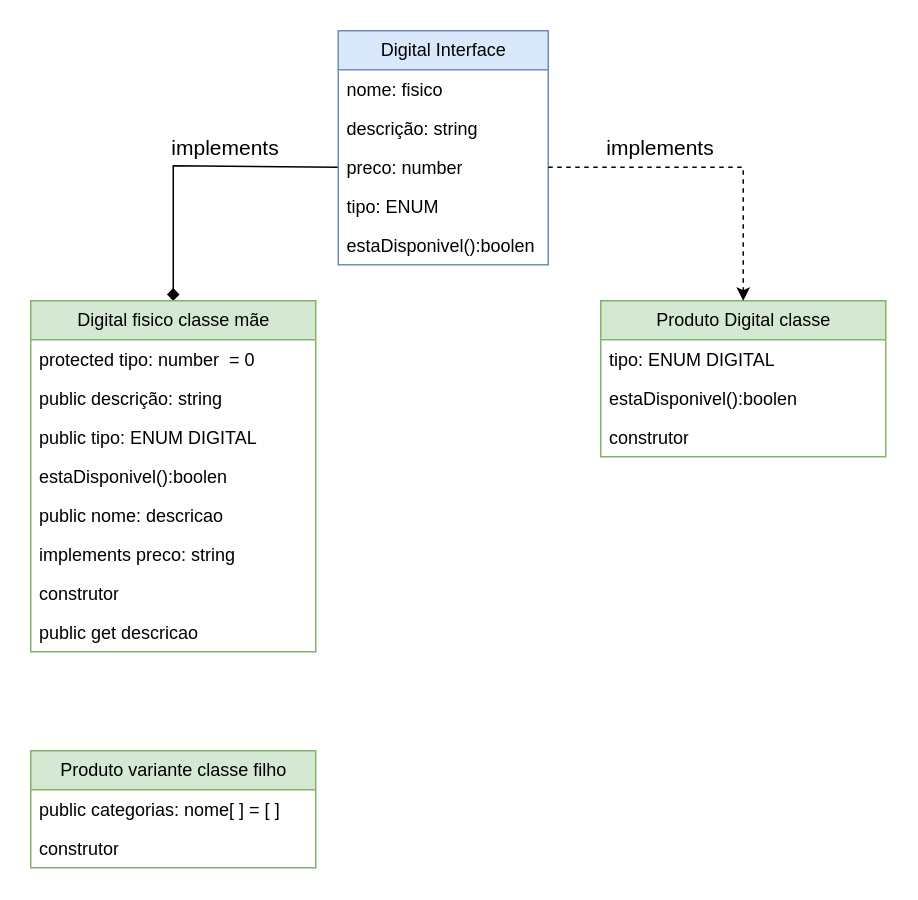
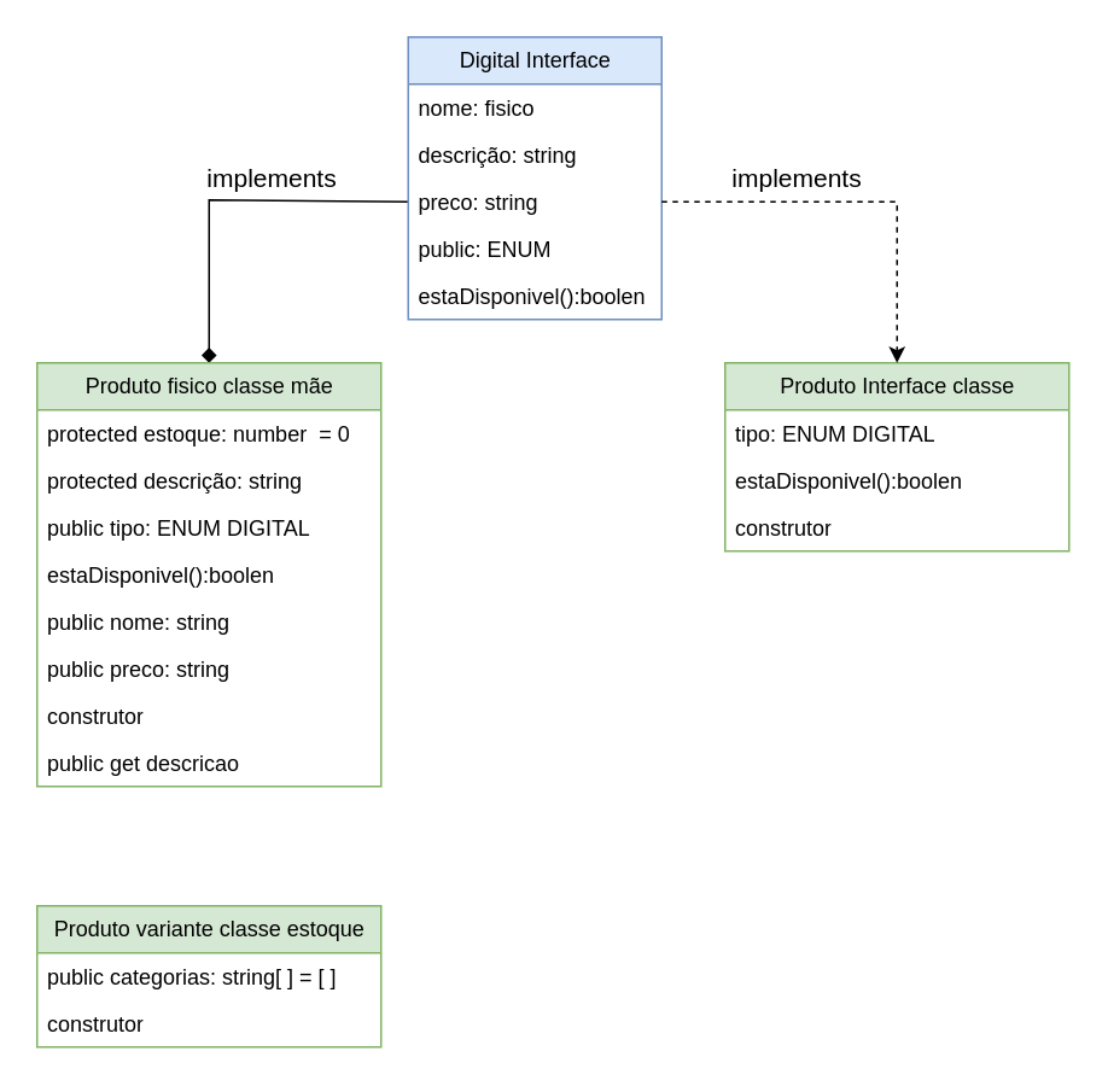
- <mxCell id="6" value="preco: number" style="text;strokeColor=none;fillColor=none;align=left;verticalAlign=top;spacingLeft=4;spacingRight=4;overflow=hidden;rotatable=0;points=[[0,0.5],[1,0.5]];portConstraint=eastwest;whiteSpace=wrap;html=1;" vertex="1" parent="3"><mxGeometry y="78" width="140" height="26" as="geometry" /></mxCell>
+ <mxCell id="6" value="preco: string" style="text;strokeColor=none;fillColor=none;align=left;verticalAlign=top;spacingLeft=4;spacingRight=4;overflow=hidden;rotatable=0;points=[[0,0.5],[1,0.5]];portConstraint=eastwest;whiteSpace=wrap;html=1;" vertex="1" parent="3"><mxGeometry y="78" width="140" height="26" as="geometry" /></mxCell>
- <mxCell id="7" value="tipo: ENUM" style="text;strokeColor=none;fillColor=none;align=left;verticalAlign=top;spacingLeft=4;spacingRight=4;overflow=hidden;rotatable=0;points=[[0,0.5],[1,0.5]];portConstraint=eastwest;whiteSpace=wrap;html=1;" vertex="1" parent="3"><mxGeometry y="104" width="140" height="26" as="geometry" /></mxCell>
+ <mxCell id="7" value="public: ENUM" style="text;strokeColor=none;fillColor=none;align=left;verticalAlign=top;spacingLeft=4;spacingRight=4;overflow=hidden;rotatable=0;points=[[0,0.5],[1,0.5]];portConstraint=eastwest;whiteSpace=wrap;html=1;" vertex="1" parent="3"><mxGeometry y="104" width="140" height="26" as="geometry" /></mxCell>
- <mxCell id="9" value="Digital fisico classe mãe" style="swimlane;fontStyle=0;childLayout=stackLayout;horizontal=1;startSize=26;fillColor=#d5e8d4;horizontalStack=0;resizeParent=1;resizeParentMax=0;resizeLast=0;collapsible=1;marginBottom=0;html=1;strokeColor=#82b366;" vertex="1" parent="1"><mxGeometry x="20" y="200" width="190" height="234" as="geometry"><mxRectangle x="350" y="190" width="60" height="30" as="alternateBounds" /></mxGeometry></mxCell>
+ <mxCell id="9" value="Produto fisico classe mãe" style="swimlane;fontStyle=0;childLayout=stackLayout;horizontal=1;startSize=26;fillColor=#d5e8d4;horizontalStack=0;resizeParent=1;resizeParentMax=0;resizeLast=0;collapsible=1;marginBottom=0;html=1;strokeColor=#82b366;" vertex="1" parent="1"><mxGeometry x="20" y="200" width="190" height="234" as="geometry"><mxRectangle x="350" y="190" width="60" height="30" as="alternateBounds" /></mxGeometry></mxCell>
- <mxCell id="19" value="Produto Digital classe" style="swimlane;fontStyle=0;childLayout=stackLayout;horizontal=1;startSize=26;fillColor=#d5e8d4;horizontalStack=0;resizeParent=1;resizeParentMax=0;resizeLast=0;collapsible=1;marginBottom=0;html=1;strokeColor=#82b366;" vertex="1" parent="1"><mxGeometry x="400" y="200" width="190" height="104" as="geometry"><mxRectangle x="350" y="190" width="60" height="30" as="alternateBounds" /></mxGeometry></mxCell>
+ <mxCell id="19" value="Produto Interface classe" style="swimlane;fontStyle=0;childLayout=stackLayout;horizontal=1;startSize=26;fillColor=#d5e8d4;horizontalStack=0;resizeParent=1;resizeParentMax=0;resizeLast=0;collapsible=1;marginBottom=0;html=1;strokeColor=#82b366;" vertex="1" parent="1"><mxGeometry x="400" y="200" width="190" height="104" as="geometry"><mxRectangle x="350" y="190" width="60" height="30" as="alternateBounds" /></mxGeometry></mxCell>
- <mxCell id="10" value="protected tipo: number&amp;nbsp; = 0" style="text;strokeColor=none;fillColor=none;align=left;verticalAlign=top;spacingLeft=4;spacingRight=4;overflow=hidden;rotatable=0;points=[[0,0.5],[1,0.5]];portConstraint=eastwest;whiteSpace=wrap;html=1;" vertex="1" parent="9"><mxGeometry y="26" width="190" height="26" as="geometry" /></mxCell>
+ <mxCell id="10" value="protected estoque: number&amp;nbsp; = 0" style="text;strokeColor=none;fillColor=none;align=left;verticalAlign=top;spacingLeft=4;spacingRight=4;overflow=hidden;rotatable=0;points=[[0,0.5],[1,0.5]];portConstraint=eastwest;whiteSpace=wrap;html=1;" vertex="1" parent="9"><mxGeometry y="26" width="190" height="26" as="geometry" /></mxCell>
- <mxCell id="11" value="public descrição: string" style="text;strokeColor=none;fillColor=none;align=left;verticalAlign=top;spacingLeft=4;spacingRight=4;overflow=hidden;rotatable=0;points=[[0,0.5],[1,0.5]];portConstraint=eastwest;whiteSpace=wrap;html=1;" vertex="1" parent="9"><mxGeometry y="52" width="190" height="26" as="geometry" /></mxCell>
+ <mxCell id="11" value="protected descrição: string" style="text;strokeColor=none;fillColor=none;align=left;verticalAlign=top;spacingLeft=4;spacingRight=4;overflow=hidden;rotatable=0;points=[[0,0.5],[1,0.5]];portConstraint=eastwest;whiteSpace=wrap;html=1;" vertex="1" parent="9"><mxGeometry y="52" width="190" height="26" as="geometry" /></mxCell>
- <mxCell id="14" value="public nome: descricao" style="text;strokeColor=none;fillColor=none;align=left;verticalAlign=top;spacingLeft=4;spacingRight=4;overflow=hidden;rotatable=0;points=[[0,0.5],[1,0.5]];portConstraint=eastwest;whiteSpace=wrap;html=1;" vertex="1" parent="9"><mxGeometry y="130" width="190" height="26" as="geometry" /></mxCell>
+ <mxCell id="14" value="public nome: string" style="text;strokeColor=none;fillColor=none;align=left;verticalAlign=top;spacingLeft=4;spacingRight=4;overflow=hidden;rotatable=0;points=[[0,0.5],[1,0.5]];portConstraint=eastwest;whiteSpace=wrap;html=1;" vertex="1" parent="9"><mxGeometry y="130" width="190" height="26" as="geometry" /></mxCell>
- <mxCell id="15" value="implements preco: string" style="text;strokeColor=none;fillColor=none;align=left;verticalAlign=top;spacingLeft=4;spacingRight=4;overflow=hidden;rotatable=0;points=[[0,0.5],[1,0.5]];portConstraint=eastwest;whiteSpace=wrap;html=1;" vertex="1" parent="9"><mxGeometry y="156" width="190" height="26" as="geometry" /></mxCell>
+ <mxCell id="15" value="public preco: string" style="text;strokeColor=none;fillColor=none;align=left;verticalAlign=top;spacingLeft=4;spacingRight=4;overflow=hidden;rotatable=0;points=[[0,0.5],[1,0.5]];portConstraint=eastwest;whiteSpace=wrap;html=1;" vertex="1" parent="9"><mxGeometry y="156" width="190" height="26" as="geometry" /></mxCell>
- <mxCell id="25" value="Produto variante classe filho" style="swimlane;fontStyle=0;childLayout=stackLayout;horizontal=1;startSize=26;fillColor=#d5e8d4;horizontalStack=0;resizeParent=1;resizeParentMax=0;resizeLast=0;collapsible=1;marginBottom=0;html=1;strokeColor=#82b366;" vertex="1" parent="1"><mxGeometry x="20" y="500" width="190" height="78" as="geometry"><mxRectangle x="350" y="190" width="60" height="30" as="alternateBounds" /></mxGeometry></mxCell>
+ <mxCell id="25" value="Produto variante classe estoque" style="swimlane;fontStyle=0;childLayout=stackLayout;horizontal=1;startSize=26;fillColor=#d5e8d4;horizontalStack=0;resizeParent=1;resizeParentMax=0;resizeLast=0;collapsible=1;marginBottom=0;html=1;strokeColor=#82b366;" vertex="1" parent="1"><mxGeometry x="20" y="500" width="190" height="78" as="geometry"><mxRectangle x="350" y="190" width="60" height="30" as="alternateBounds" /></mxGeometry></mxCell>
- <mxCell id="26" value="public categorias: nome[ ] = [ ]&amp;nbsp;" style="text;strokeColor=none;fillColor=none;align=left;verticalAlign=top;spacingLeft=4;spacingRight=4;overflow=hidden;rotatable=0;points=[[0,0.5],[1,0.5]];portConstraint=eastwest;whiteSpace=wrap;html=1;" vertex="1" parent="25"><mxGeometry y="26" width="190" height="26" as="geometry" /></mxCell>
+ <mxCell id="26" value="public categorias: string[ ] = [ ]&amp;nbsp;" style="text;strokeColor=none;fillColor=none;align=left;verticalAlign=top;spacingLeft=4;spacingRight=4;overflow=hidden;rotatable=0;points=[[0,0.5],[1,0.5]];portConstraint=eastwest;whiteSpace=wrap;html=1;" vertex="1" parent="25"><mxGeometry y="26" width="190" height="26" as="geometry" /></mxCell>
